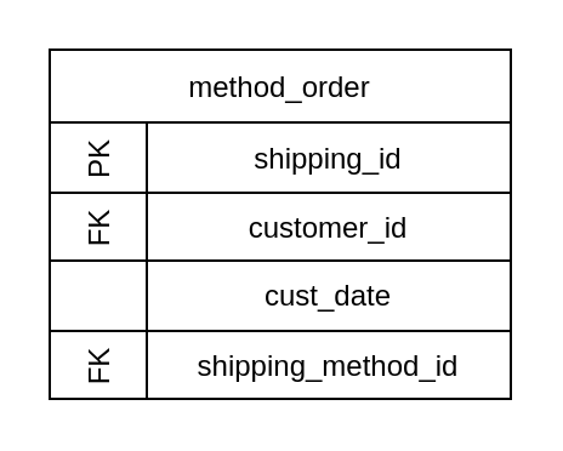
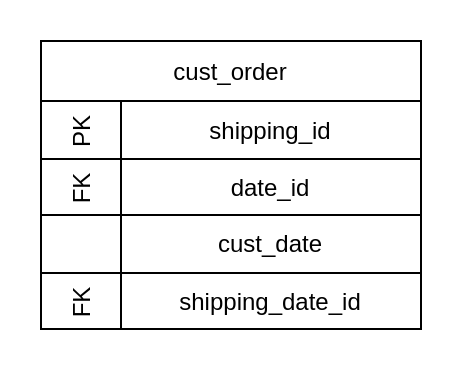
- <mxCell id="2" value="method_order" style="shape=table;childLayout=tableLayout;startSize=30;collapsible=0;recursiveResize=0;expand=0;" vertex="1" parent="1"><mxGeometry x="20" y="20" width="190" height="144" as="geometry" /></mxCell>
+ <mxCell id="2" value="cust_order" style="shape=table;childLayout=tableLayout;startSize=30;collapsible=0;recursiveResize=0;expand=0;" vertex="1" parent="1"><mxGeometry x="20" y="20" width="190" height="144" as="geometry" /></mxCell>
- <mxCell id="6" value="&#10;&#10;customer_id" style="swimlane;swimlaneHead=0;swimlaneBody=0;fontStyle=0;connectable=0;strokeColor=inherit;fillColor=none;startSize=0;collapsible=0;recursiveResize=0;expand=0;" vertex="1" parent="5"><mxGeometry x="40" width="150" height="28" as="geometry"><mxRectangle width="150" height="28" as="alternateBounds" /></mxGeometry></mxCell>
+ <mxCell id="6" value="&#10;&#10;date_id" style="swimlane;swimlaneHead=0;swimlaneBody=0;fontStyle=0;connectable=0;strokeColor=inherit;fillColor=none;startSize=0;collapsible=0;recursiveResize=0;expand=0;" vertex="1" parent="5"><mxGeometry x="40" width="150" height="28" as="geometry"><mxRectangle width="150" height="28" as="alternateBounds" /></mxGeometry></mxCell>
- <mxCell id="10" value="&#10;&#10;shipping_method_id" style="swimlane;swimlaneHead=0;swimlaneBody=0;fontStyle=0;connectable=0;strokeColor=inherit;fillColor=none;startSize=0;collapsible=0;recursiveResize=0;expand=0;" vertex="1" parent="9"><mxGeometry x="40" width="150" height="28" as="geometry"><mxRectangle width="150" height="28" as="alternateBounds" /></mxGeometry></mxCell>
+ <mxCell id="10" value="&#10;&#10;shipping_date_id" style="swimlane;swimlaneHead=0;swimlaneBody=0;fontStyle=0;connectable=0;strokeColor=inherit;fillColor=none;startSize=0;collapsible=0;recursiveResize=0;expand=0;" vertex="1" parent="9"><mxGeometry x="40" width="150" height="28" as="geometry"><mxRectangle width="150" height="28" as="alternateBounds" /></mxGeometry></mxCell>
